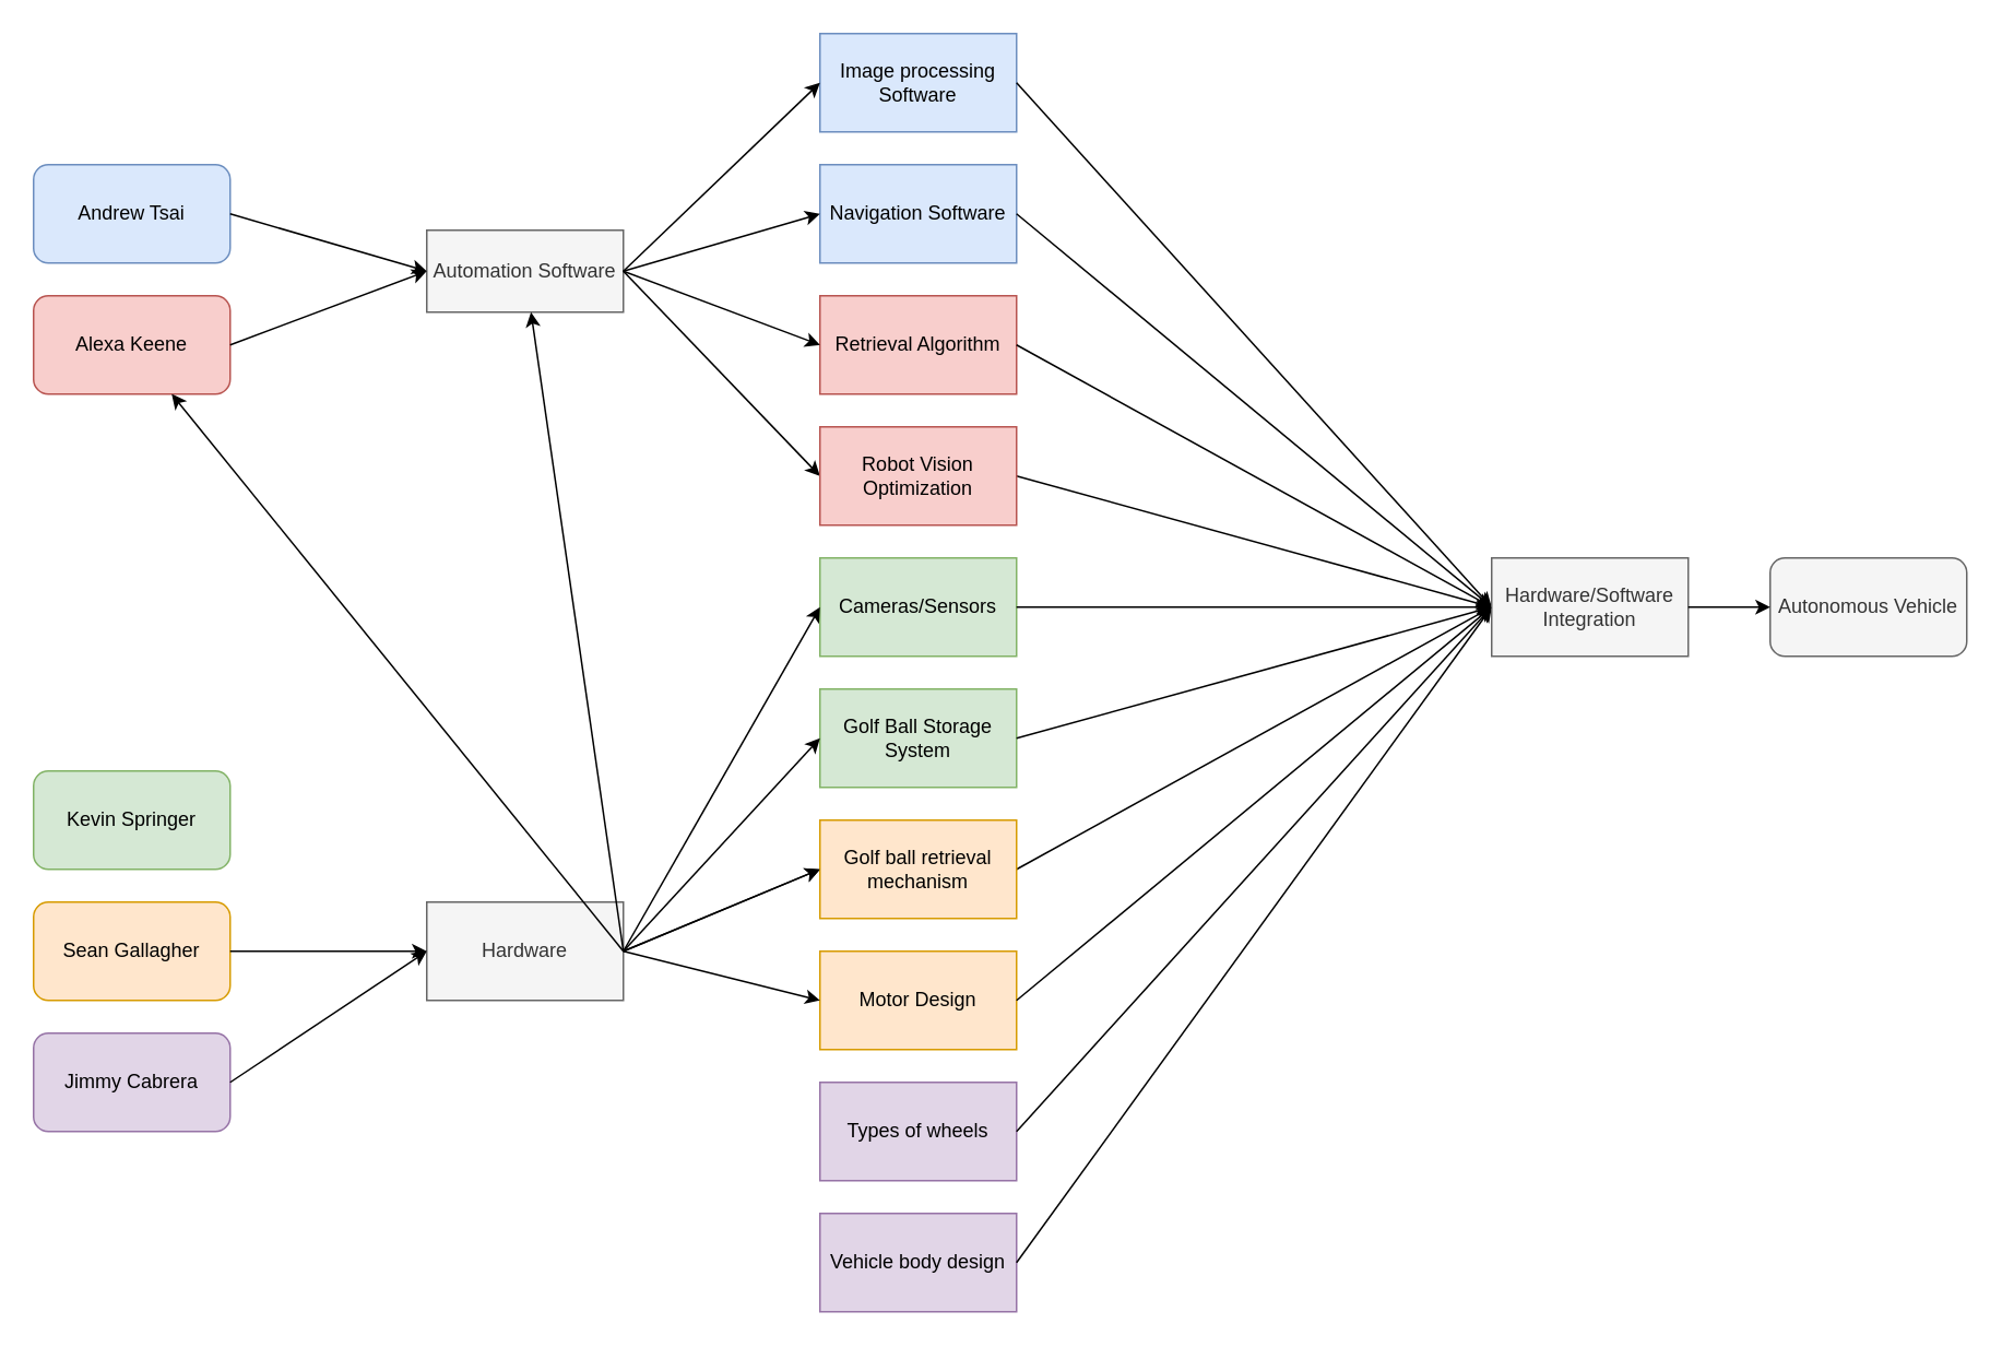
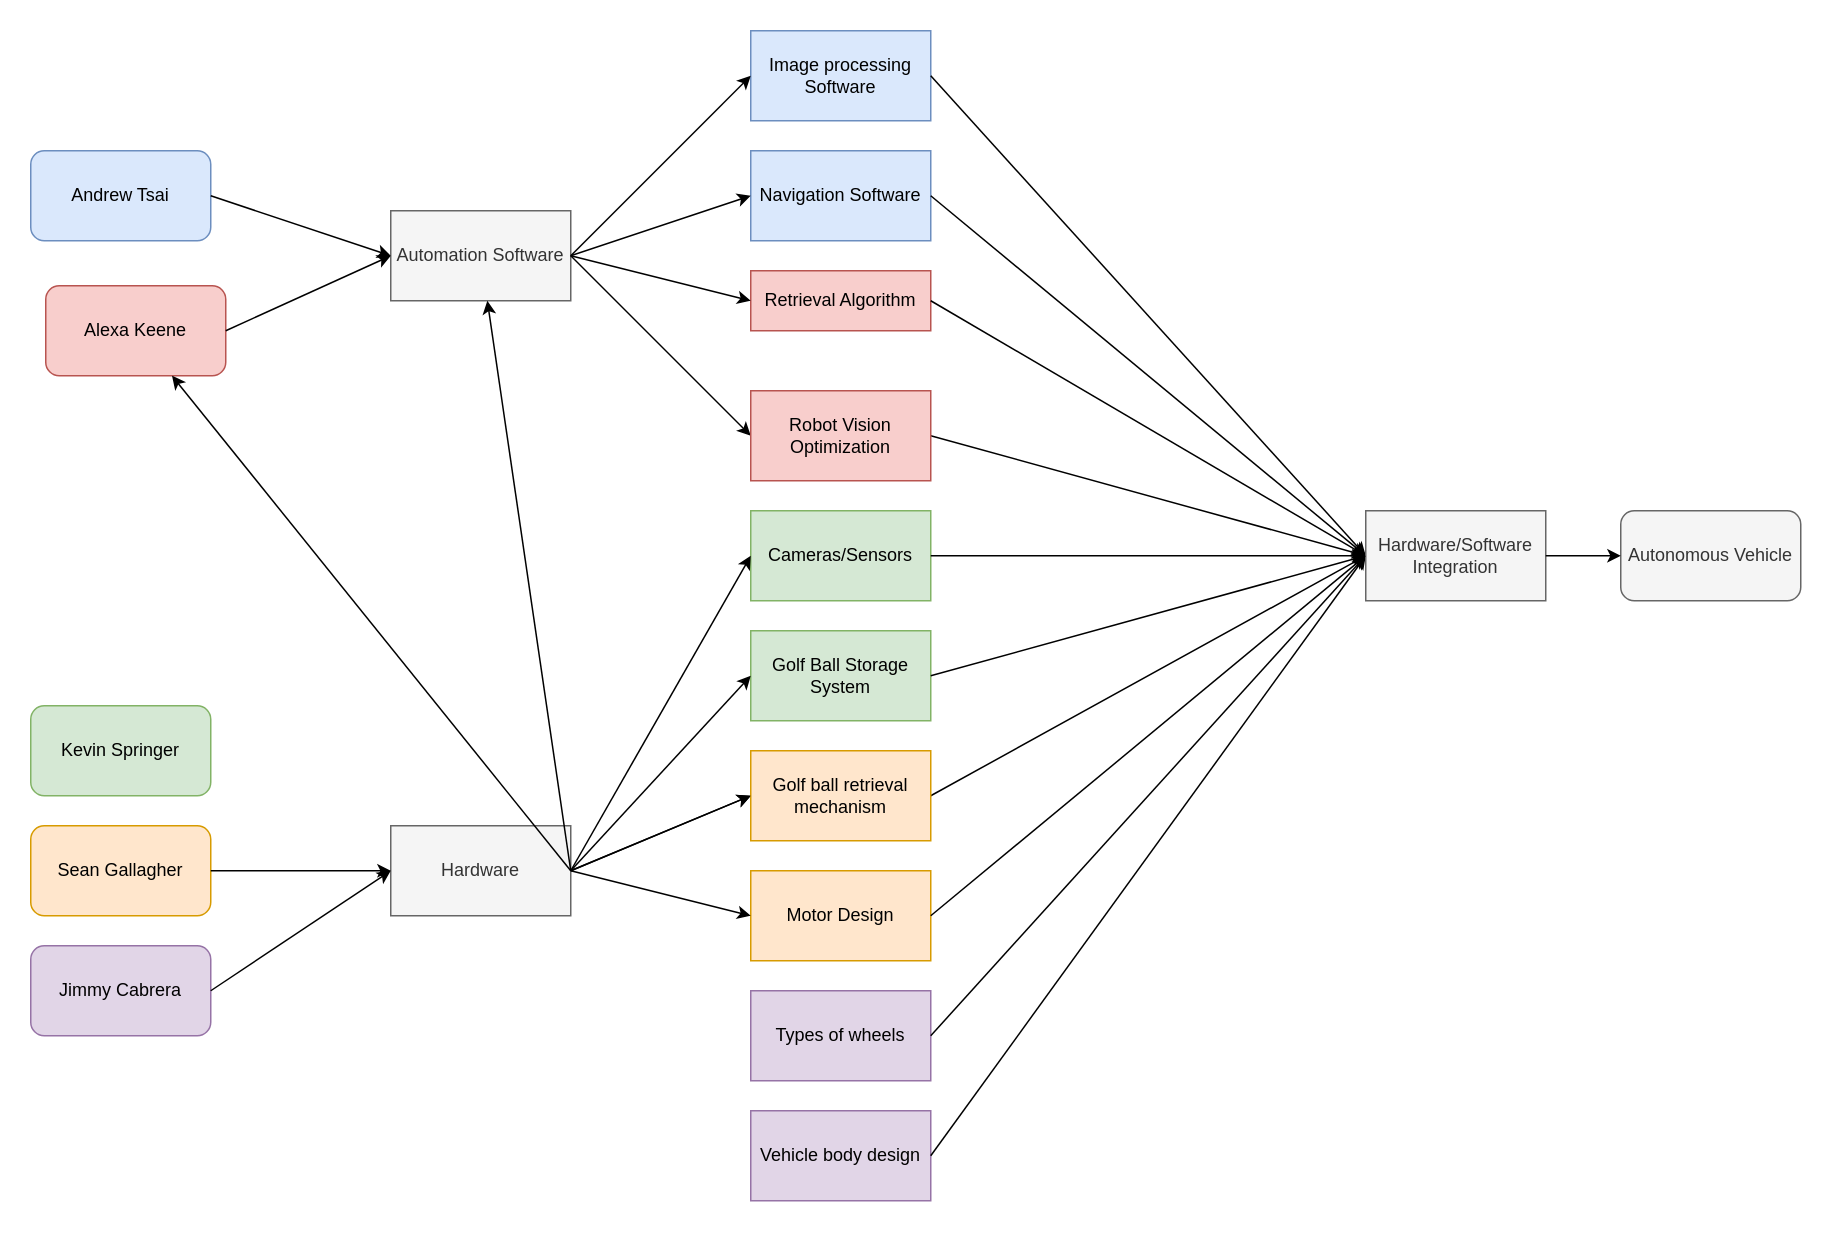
- <mxCell id="7" value="Automation Software" style="rounded=0;whiteSpace=wrap;html=1;fillColor=#f5f5f5;strokeColor=#666666;fontColor=#333333;" parent="1" vertex="1"><mxGeometry x="260" y="140" width="120" height="50" as="geometry" /></mxCell>
+ <mxCell id="7" value="Automation Software" style="rounded=0;whiteSpace=wrap;html=1;fillColor=#f5f5f5;strokeColor=#666666;fontColor=#333333;" parent="1" vertex="1"><mxGeometry x="260" y="140" width="120" height="60" as="geometry" /></mxCell>
- <mxCell id="4" value="Alexa Keene" style="rounded=1;whiteSpace=wrap;html=1;fillColor=#f8cecc;strokeColor=#b85450;" parent="1" vertex="1"><mxGeometry x="20" y="180" width="120" height="60" as="geometry" /></mxCell>
+ <mxCell id="4" value="Alexa Keene" style="rounded=1;whiteSpace=wrap;html=1;fillColor=#f8cecc;strokeColor=#b85450;" parent="1" vertex="1"><mxGeometry x="30" y="190" width="120" height="60" as="geometry" /></mxCell>
- <mxCell id="15" value="Retrieval Algorithm" style="rounded=0;whiteSpace=wrap;html=1;fillColor=#f8cecc;strokeColor=#b85450;" parent="1" vertex="1"><mxGeometry x="500" y="180" width="120" height="60" as="geometry" /></mxCell>
+ <mxCell id="15" value="Retrieval Algorithm" style="rounded=0;whiteSpace=wrap;html=1;fillColor=#f8cecc;strokeColor=#b85450;" parent="1" vertex="1"><mxGeometry x="500" y="180" width="120" height="40" as="geometry" /></mxCell>
